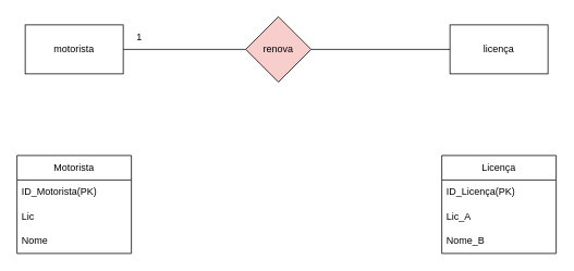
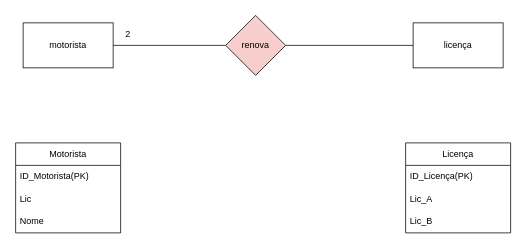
- <mxCell id="15" value="1" style="text;html=1;strokeColor=none;fillColor=none;align=center;verticalAlign=middle;whiteSpace=wrap;rounded=0;" parent="1" vertex="1"><mxGeometry x="140" y="30" width="60" height="30" as="geometry" /></mxCell>
+ <mxCell id="15" value="2" style="text;html=1;strokeColor=none;fillColor=none;align=center;verticalAlign=middle;whiteSpace=wrap;rounded=0;" parent="1" vertex="1"><mxGeometry x="140" y="30" width="60" height="30" as="geometry" /></mxCell>
- <mxCell id="14" value="Nome_B" style="text;strokeColor=none;fillColor=none;align=left;verticalAlign=middle;spacingLeft=4;spacingRight=4;overflow=hidden;points=[[0,0.5],[1,0.5]];portConstraint=eastwest;rotatable=0;whiteSpace=wrap;html=1;" parent="11" vertex="1"><mxGeometry y="90" width="140" height="30" as="geometry" /></mxCell>
+ <mxCell id="14" value="Lic_B" style="text;strokeColor=none;fillColor=none;align=left;verticalAlign=middle;spacingLeft=4;spacingRight=4;overflow=hidden;points=[[0,0.5],[1,0.5]];portConstraint=eastwest;rotatable=0;whiteSpace=wrap;html=1;" parent="11" vertex="1"><mxGeometry y="90" width="140" height="30" as="geometry" /></mxCell>
